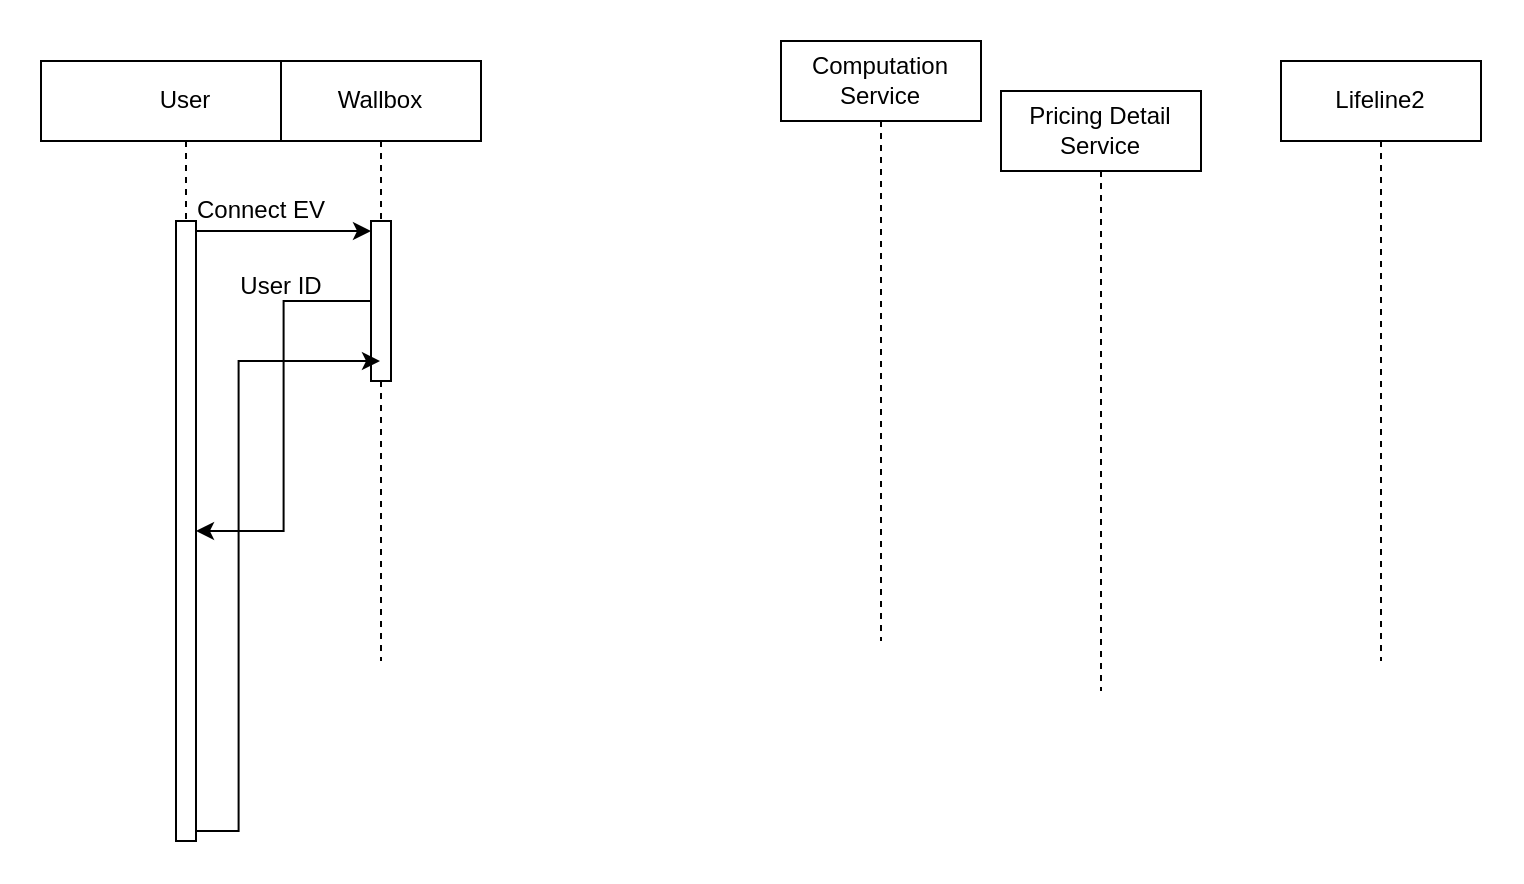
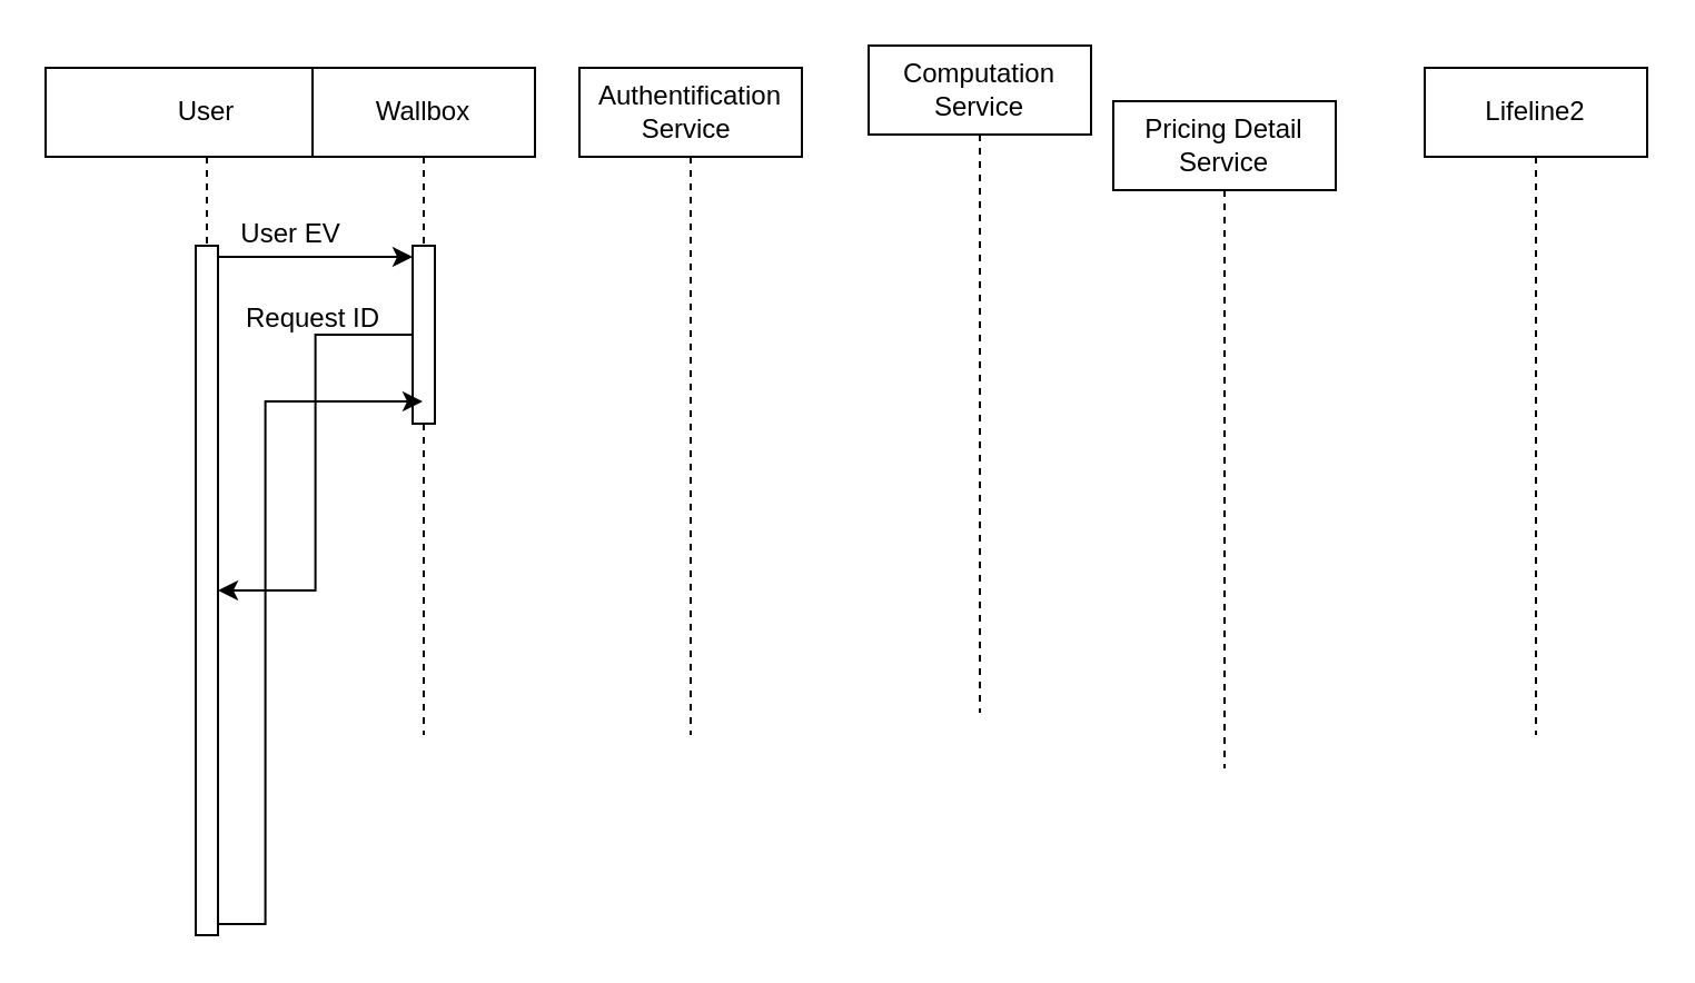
- <mxCell id="11" value="Connect EV" style="text;html=1;align=center;verticalAlign=middle;resizable=0;points=[];autosize=1;strokeColor=none;fillColor=none;" vertex="1" parent="1"><mxGeometry x="85" y="90" width="90" height="30" as="geometry" /></mxCell>
+ <mxCell id="11" value="User EV" style="text;html=1;align=center;verticalAlign=middle;resizable=0;points=[];autosize=1;strokeColor=none;fillColor=none;" vertex="1" parent="1"><mxGeometry x="85" y="90" width="90" height="30" as="geometry" /></mxCell>
- <mxCell id="13" value="User ID" style="text;html=1;align=center;verticalAlign=middle;resizable=0;points=[];autosize=1;strokeColor=none;fillColor=none;" vertex="1" parent="1"><mxGeometry x="100" y="128" width="80" height="30" as="geometry" /></mxCell>
+ <mxCell id="13" value="Request ID" style="text;html=1;align=center;verticalAlign=middle;resizable=0;points=[];autosize=1;strokeColor=none;fillColor=none;" vertex="1" parent="1"><mxGeometry x="100" y="128" width="80" height="30" as="geometry" /></mxCell>
+ <mxCell id="6" value="Authentification&lt;div&gt;Service&amp;nbsp;&lt;/div&gt;" style="shape=umlLifeline;perimeter=lifelinePerimeter;whiteSpace=wrap;html=1;container=1;dropTarget=0;collapsible=0;recursiveResize=0;outlineConnect=0;portConstraint=eastwest;newEdgeStyle={&quot;edgeStyle&quot;:&quot;elbowEdgeStyle&quot;,&quot;elbow&quot;:&quot;vertical&quot;,&quot;curved&quot;:0,&quot;rounded&quot;:0};" vertex="1" parent="1"><mxGeometry x="260" y="30" width="100" height="300" as="geometry" /></mxCell>
